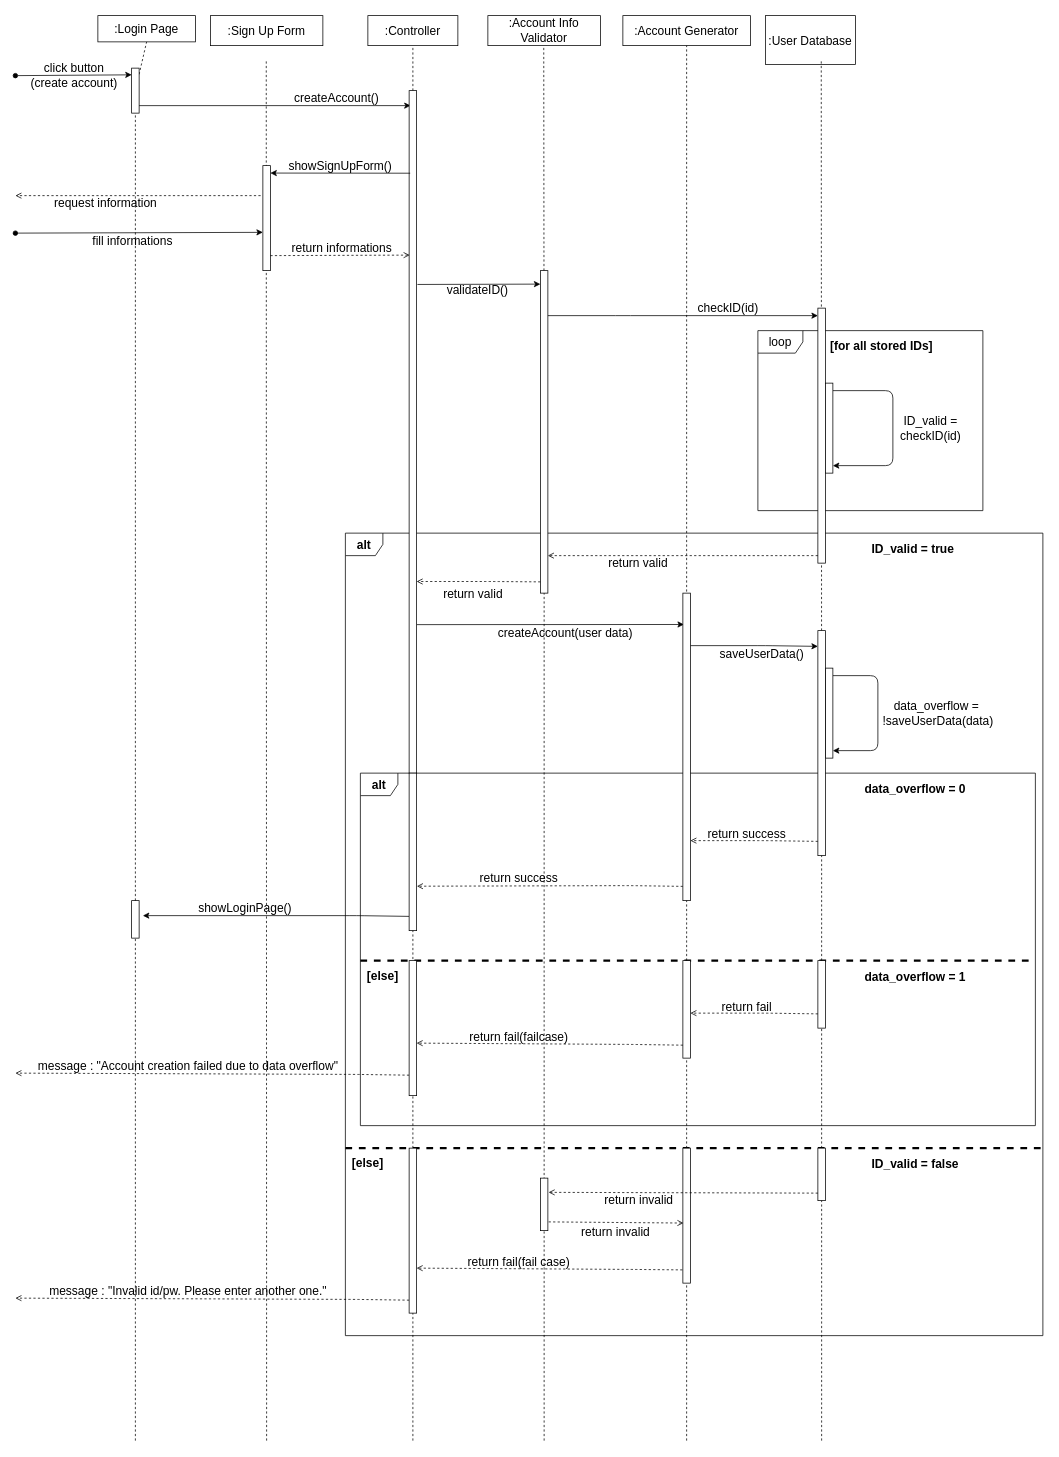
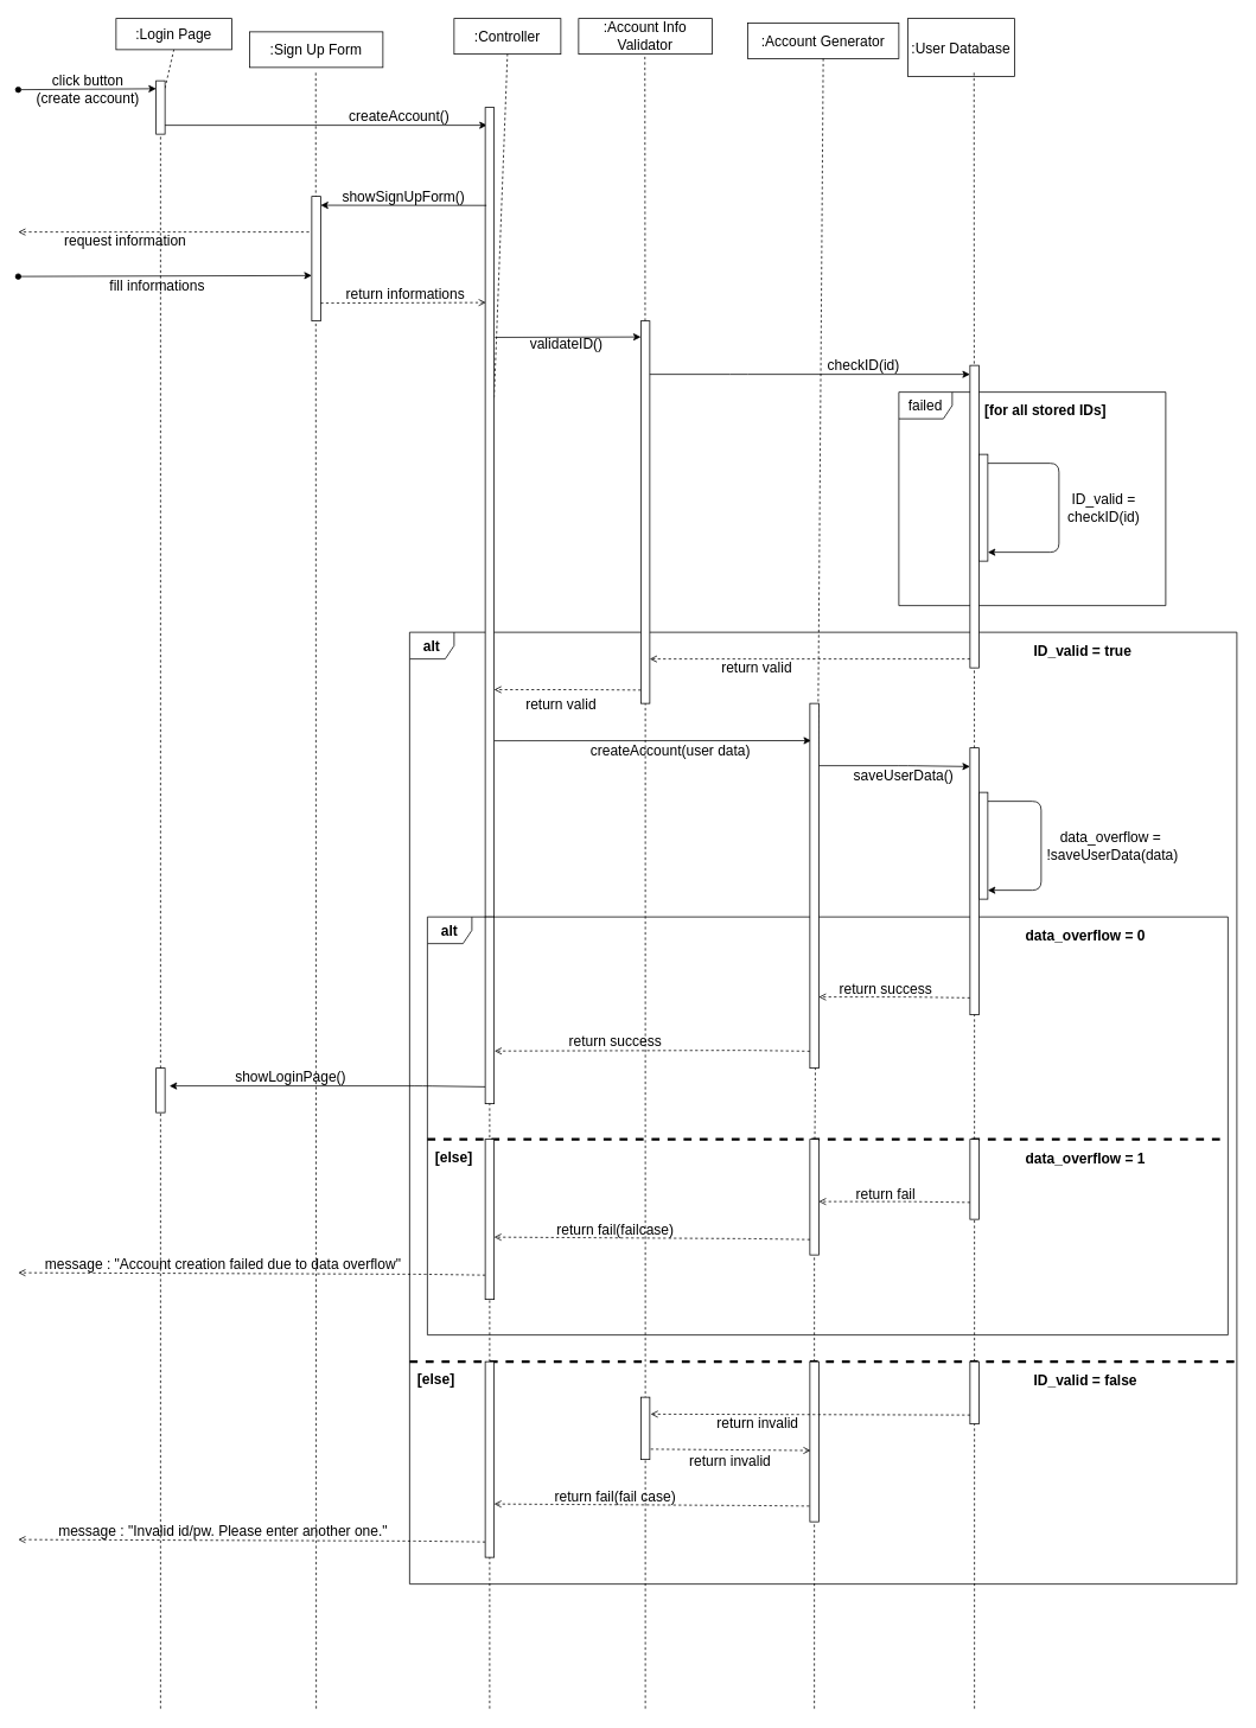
- <mxCell id="6" value=":Sign Up Form" style="rounded=0;whiteSpace=wrap;html=1;fontSize=16;" parent="1" vertex="1"><mxGeometry x="280" y="20" width="150" height="40" as="geometry" /></mxCell>
+ <mxCell id="6" value=":Sign Up Form" style="rounded=0;whiteSpace=wrap;html=1;fontSize=16;" parent="1" vertex="1"><mxGeometry x="280" y="35" width="150" height="40" as="geometry" /></mxCell>
- <mxCell id="7" value=":Controller" style="rounded=0;whiteSpace=wrap;html=1;fontSize=16;" parent="1" vertex="1"><mxGeometry x="490" y="20" width="120" height="40" as="geometry" /></mxCell>
+ <mxCell id="7" value=":Controller" style="rounded=0;whiteSpace=wrap;html=1;fontSize=16;" parent="1" vertex="1"><mxGeometry x="510" y="20" width="120" height="40" as="geometry" /></mxCell>
- <mxCell id="10" value=":Account Generator" style="rounded=0;whiteSpace=wrap;html=1;fontSize=16;" parent="1" vertex="1"><mxGeometry x="830" y="20" width="170" height="40" as="geometry" /></mxCell>
+ <mxCell id="10" value=":Account Generator" style="rounded=0;whiteSpace=wrap;html=1;fontSize=16;" parent="1" vertex="1"><mxGeometry x="840" y="25" width="170" height="40" as="geometry" /></mxCell>
- <mxCell id="4" value="loop" style="shape=umlFrame;whiteSpace=wrap;html=1;fontSize=16;" parent="1" vertex="1"><mxGeometry x="1010" y="440" width="300" height="240" as="geometry" /></mxCell>
+ <mxCell id="4" value="failed" style="shape=umlFrame;whiteSpace=wrap;html=1;fontSize=16;" parent="1" vertex="1"><mxGeometry x="1010" y="440" width="300" height="240" as="geometry" /></mxCell>
